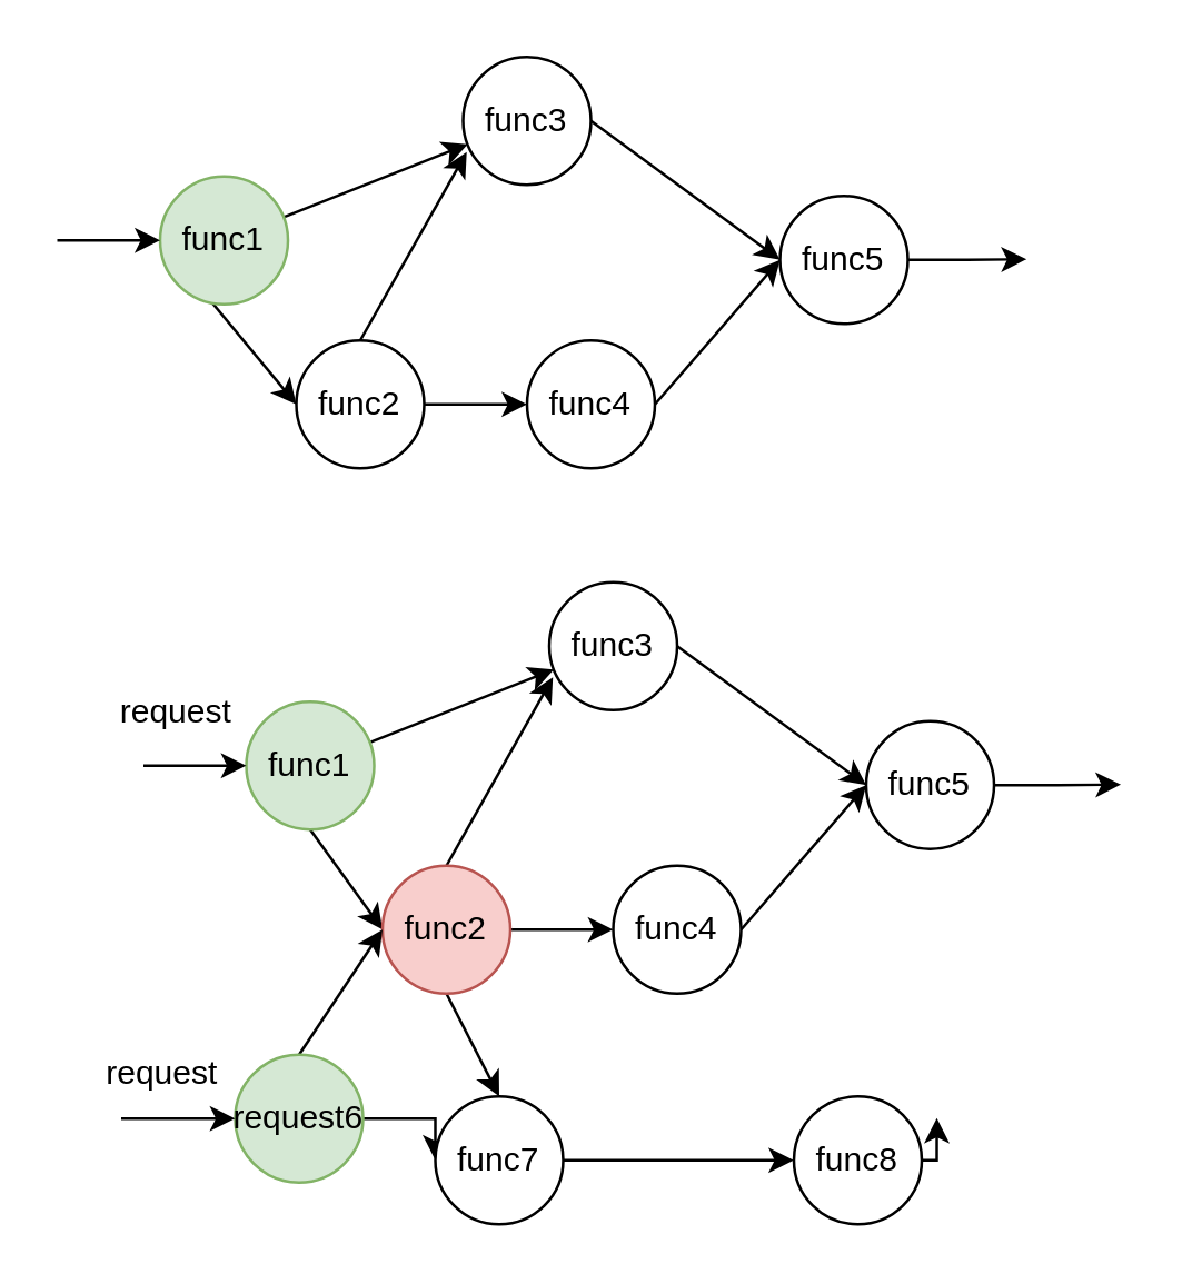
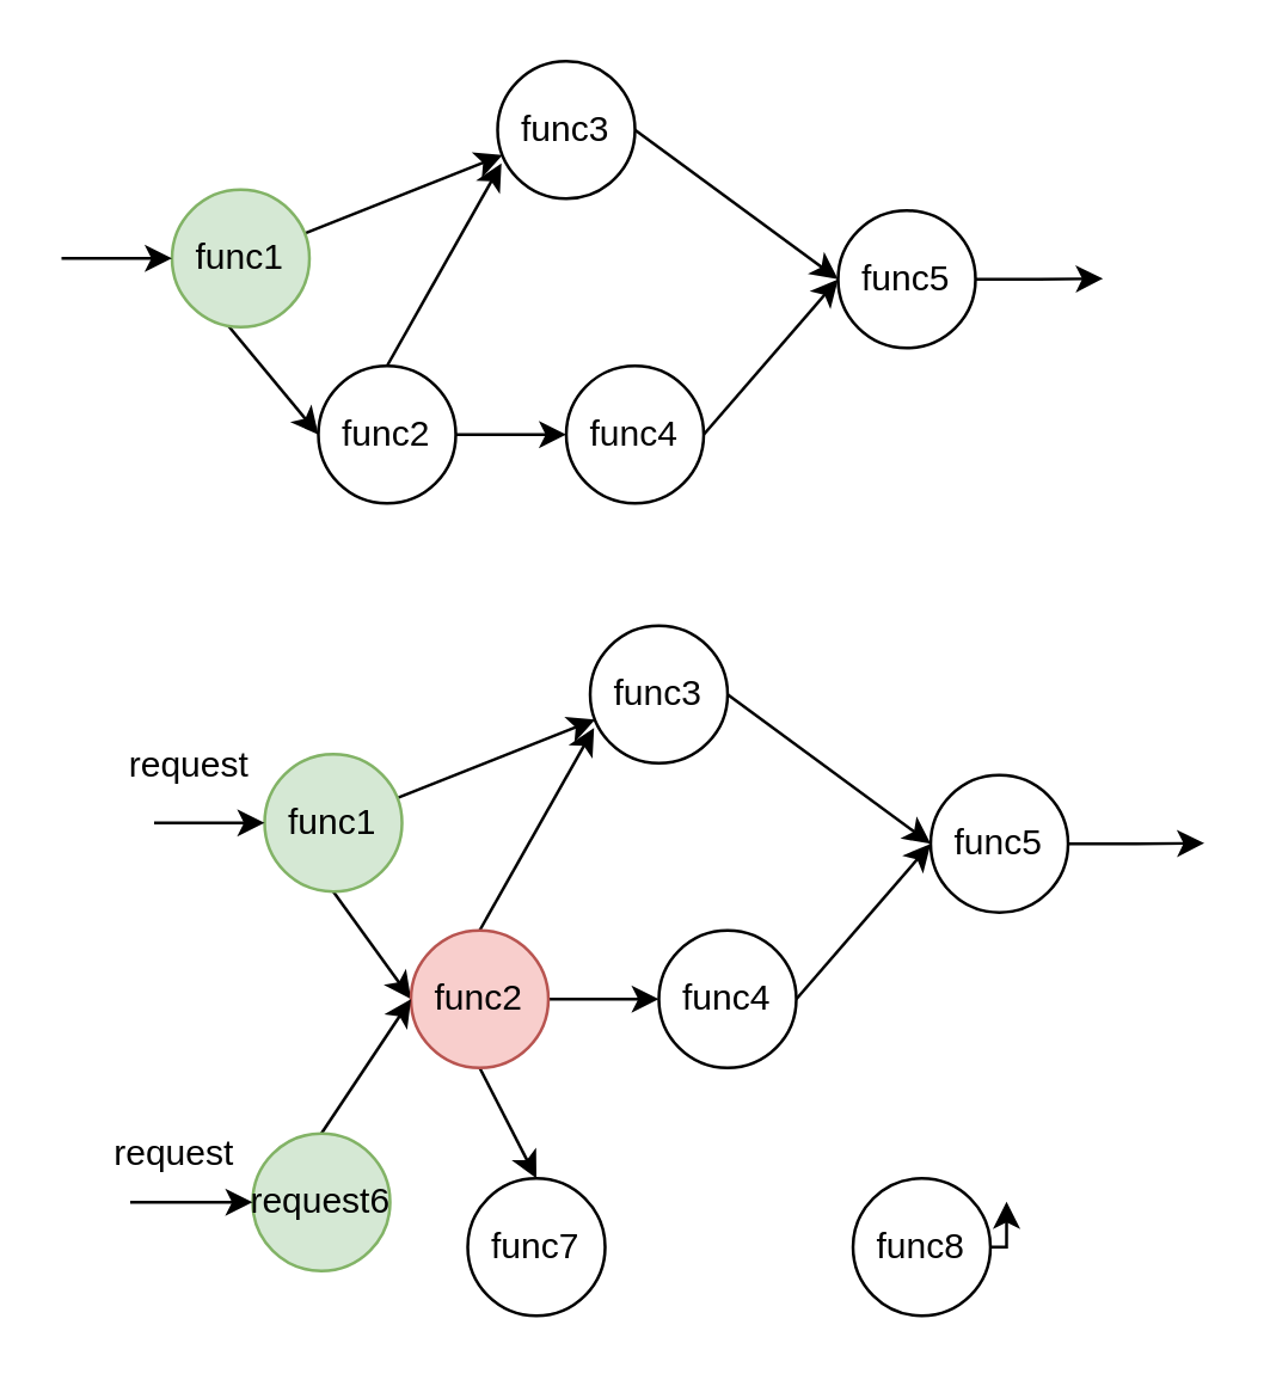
- <mxCell id="30" style="edgeStyle=orthogonalEdgeStyle;rounded=0;orthogonalLoop=1;jettySize=auto;html=1;exitX=1;exitY=0.5;exitDx=0;exitDy=0;entryX=0;entryY=0.5;entryDx=0;entryDy=0;" edge="1" parent="1" source="31" target="33"><mxGeometry relative="1" as="geometry" /></mxCell>
- <mxCell id="32" style="edgeStyle=orthogonalEdgeStyle;rounded=0;orthogonalLoop=1;jettySize=auto;html=1;exitX=1;exitY=0.5;exitDx=0;exitDy=0;entryX=0;entryY=0.5;entryDx=0;entryDy=0;" edge="1" parent="1" source="33" target="35"><mxGeometry relative="1" as="geometry" /></mxCell>
